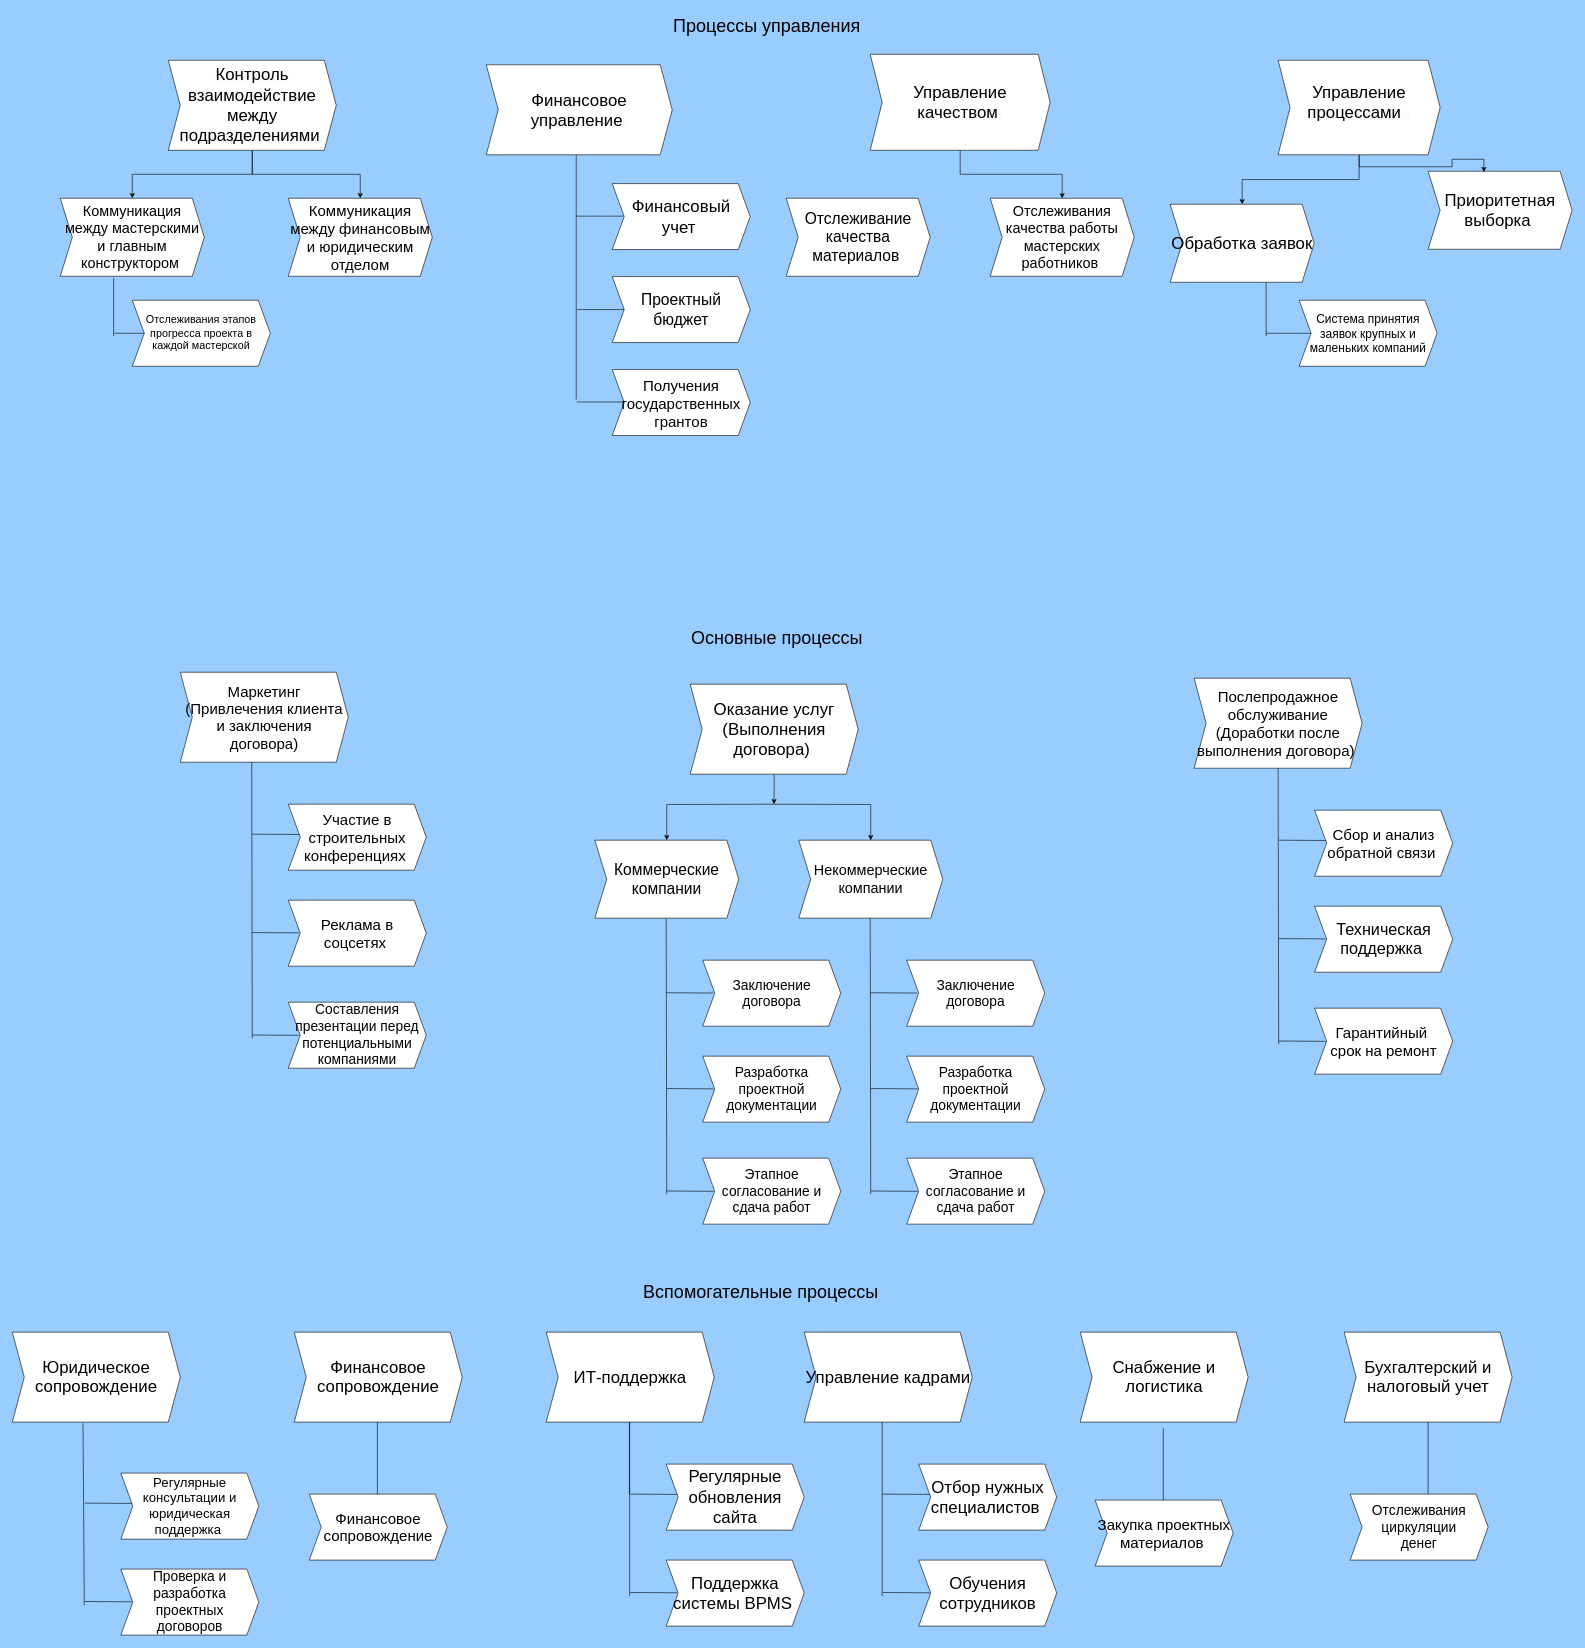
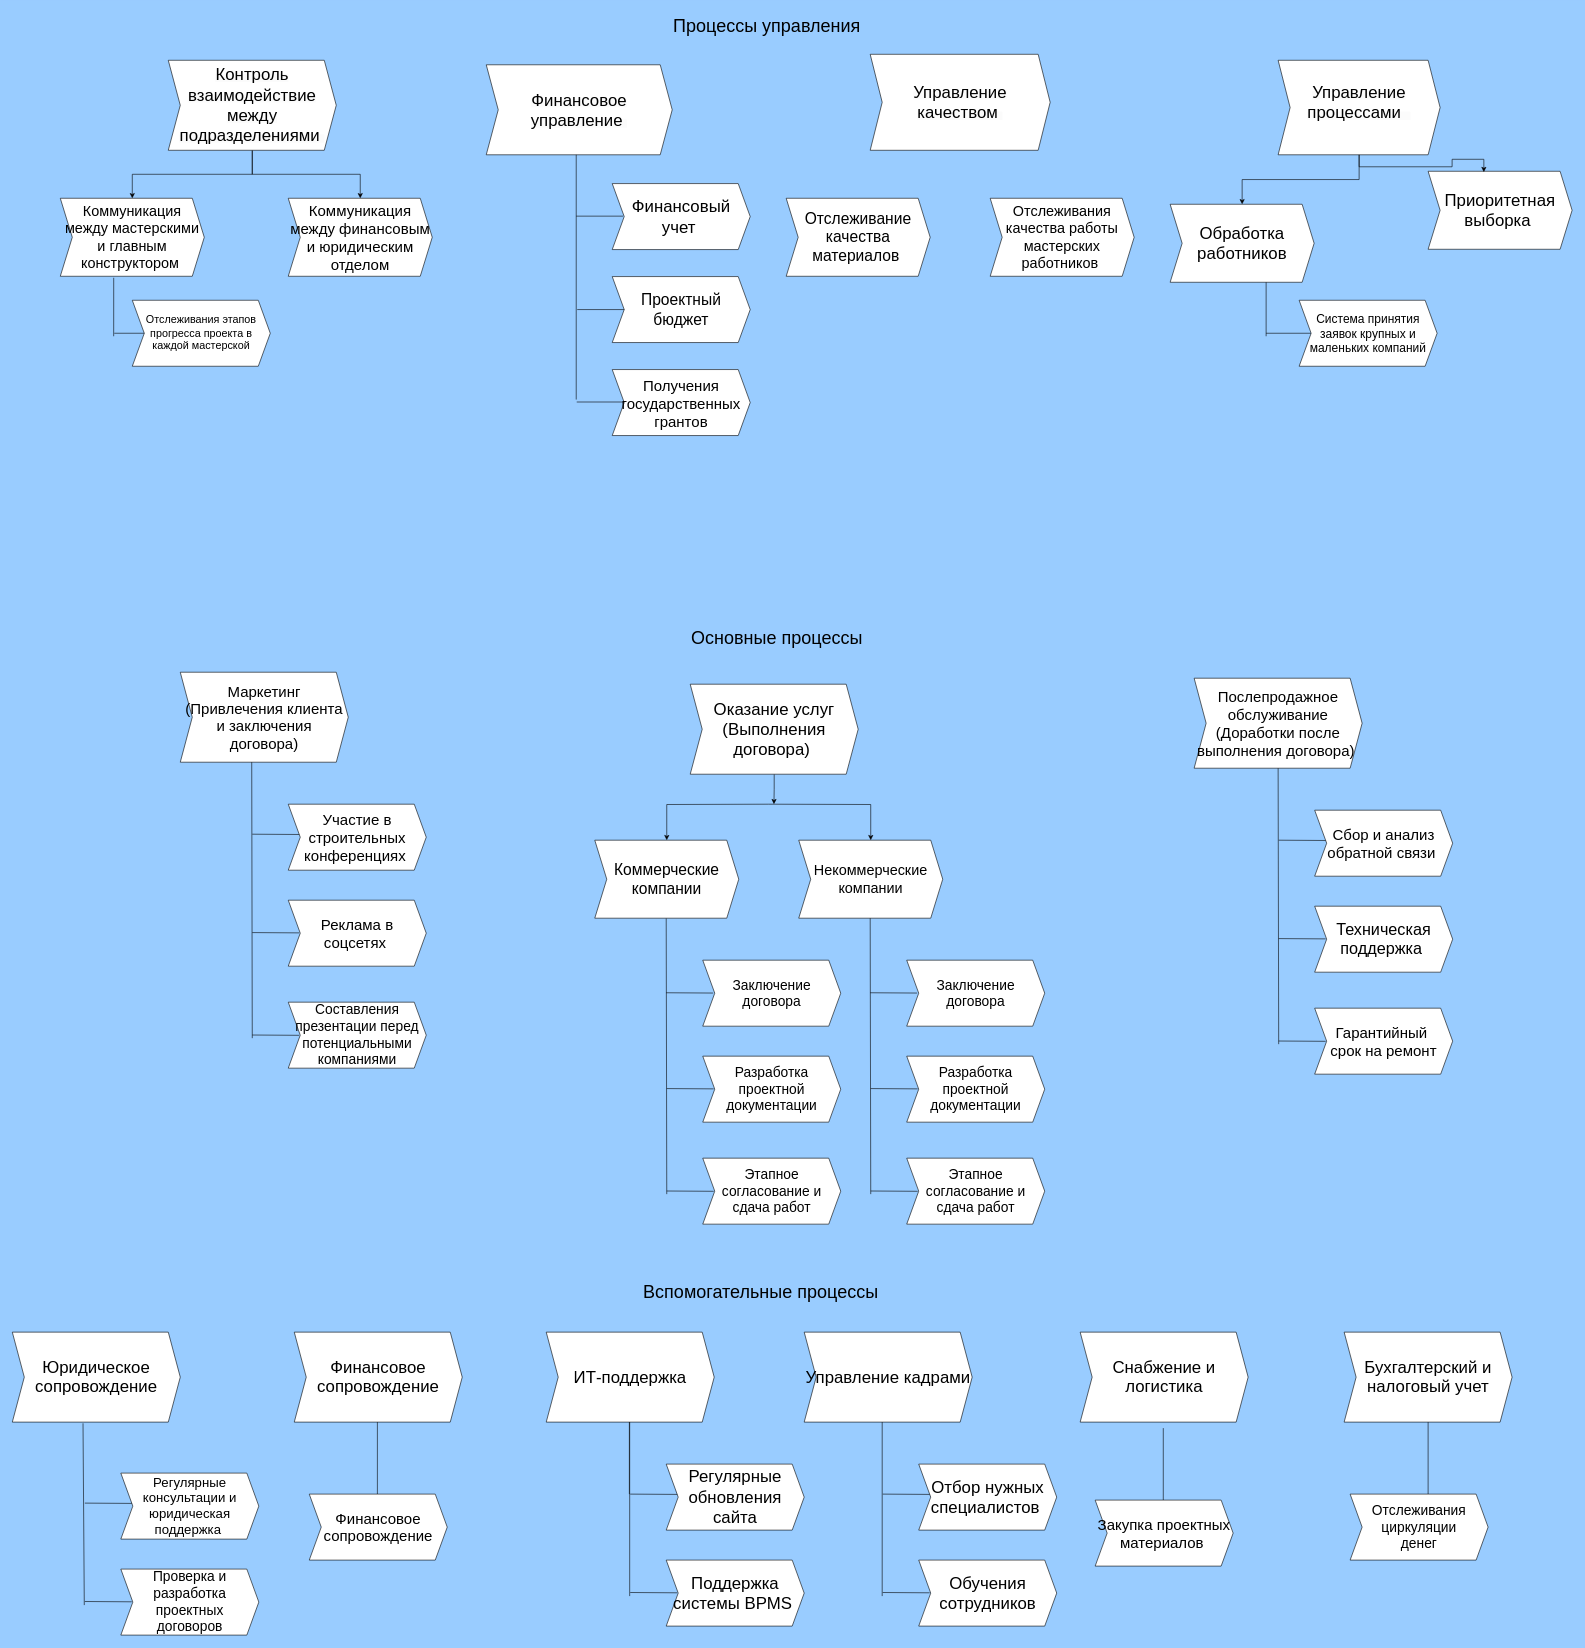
- <mxCell id="6" style="edgeStyle=orthogonalEdgeStyle;rounded=0;orthogonalLoop=1;jettySize=auto;html=1;entryX=0.5;entryY=0;entryDx=0;entryDy=0;" edge="1" parent="1" source="7" target="14"><mxGeometry relative="1" as="geometry" /></mxCell>
- <mxCell id="15" value="&lt;font style=&quot;font-size: 28px;&quot;&gt;Обработка заявок&lt;/font&gt;" style="shape=step;perimeter=stepPerimeter;whiteSpace=wrap;html=1;fixedSize=1;" vertex="1" parent="1"><mxGeometry x="1950" y="340" width="240" height="130" as="geometry" /></mxCell>
+ <mxCell id="15" value="&lt;font style=&quot;font-size: 28px;&quot;&gt;Обработка работников&lt;/font&gt;" style="shape=step;perimeter=stepPerimeter;whiteSpace=wrap;html=1;fixedSize=1;" vertex="1" parent="1"><mxGeometry x="1950" y="340" width="240" height="130" as="geometry" /></mxCell>
